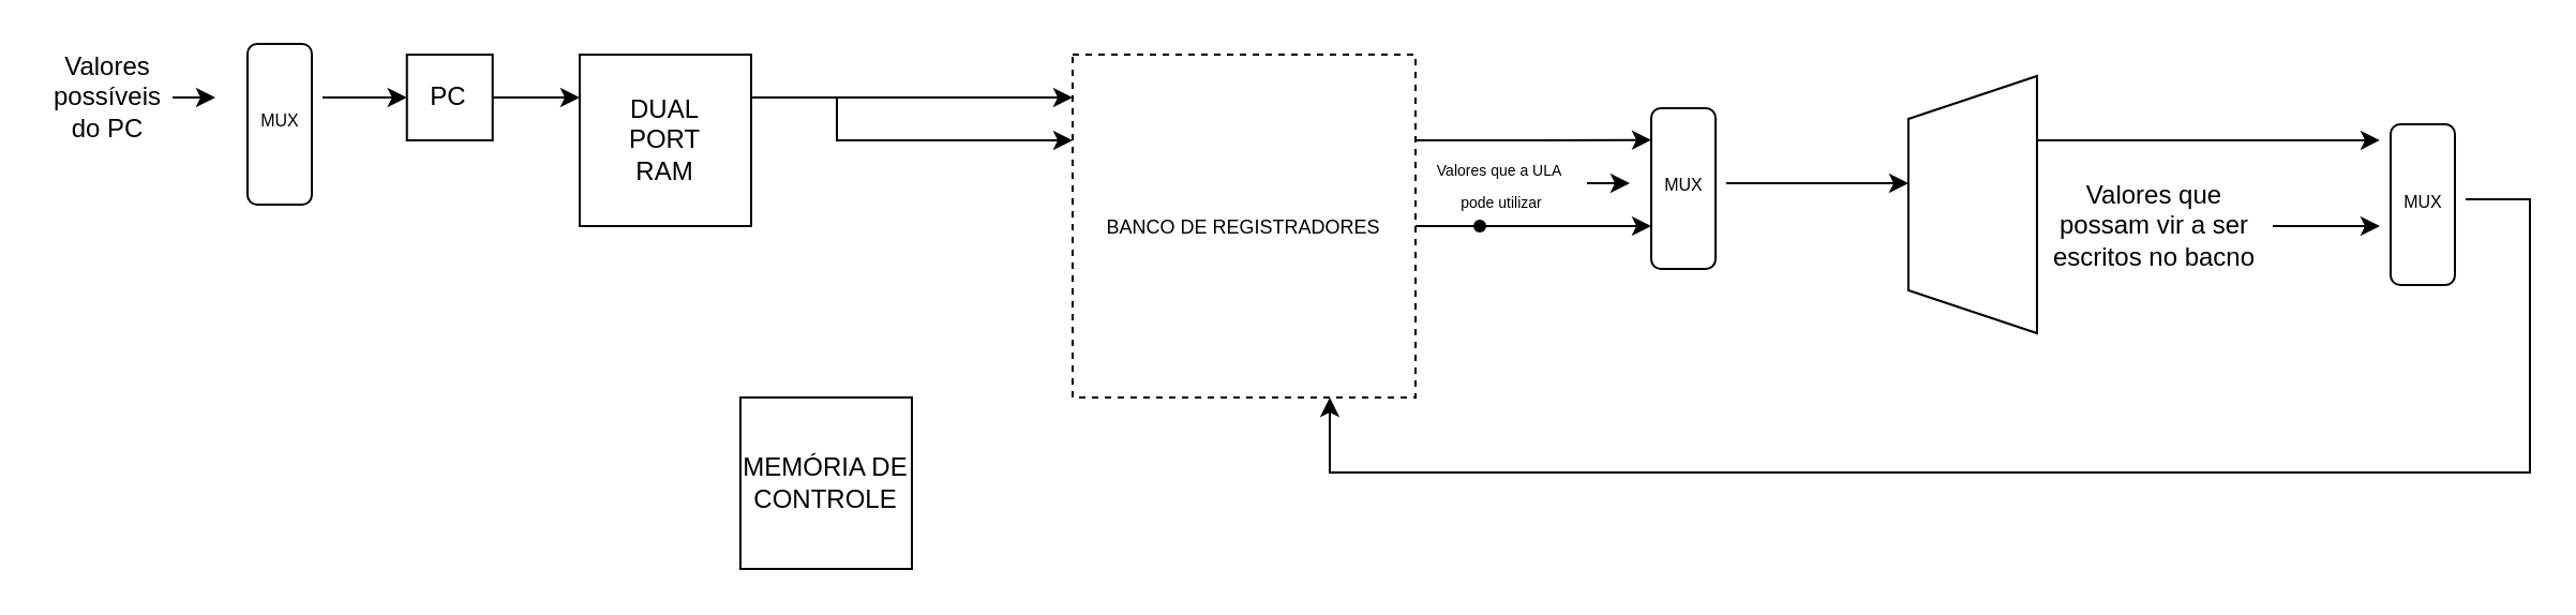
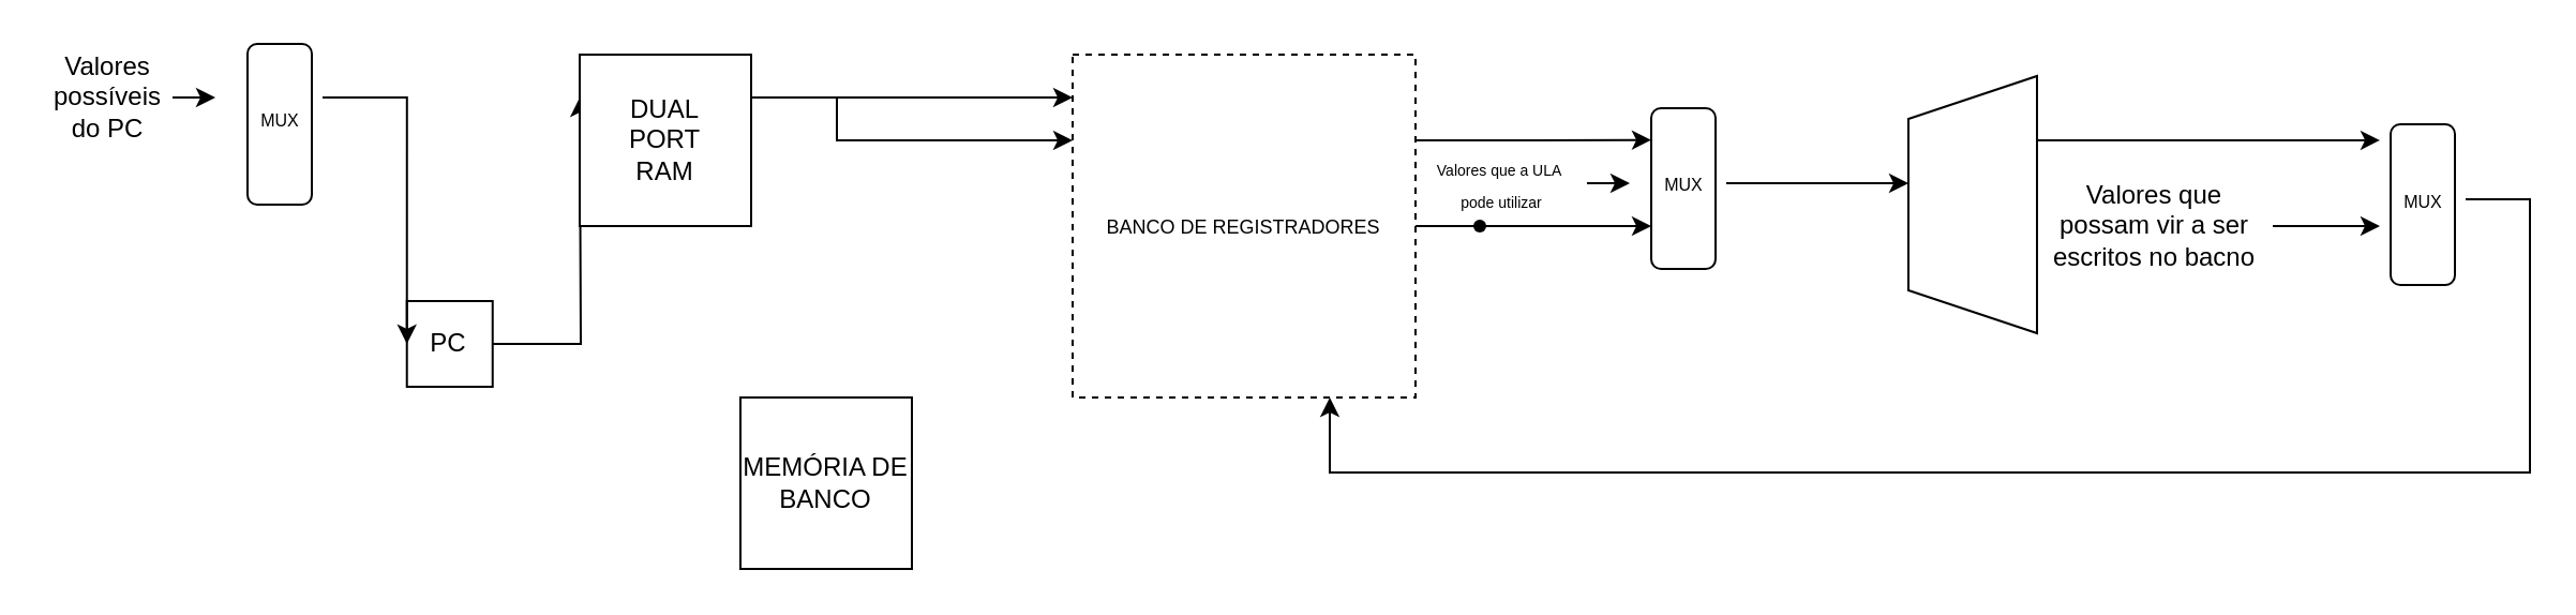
- <mxCell id="18" value="PC" style="whiteSpace=wrap;html=1;" parent="1" vertex="1"><mxGeometry x="189.37" y="25" width="40" height="40" as="geometry" /></mxCell>
+ <mxCell id="18" value="PC" style="whiteSpace=wrap;html=1;" parent="1" vertex="1"><mxGeometry x="189.37" y="140" width="40" height="40" as="geometry" /></mxCell>
- <mxCell id="25" value="MEMÓRIA DE CONTROLE" style="whiteSpace=wrap;html=1;" vertex="1" parent="1"><mxGeometry x="345" y="185" width="80" height="80" as="geometry" /></mxCell>
+ <mxCell id="25" value="MEMÓRIA DE BANCO" style="whiteSpace=wrap;html=1;" vertex="1" parent="1"><mxGeometry x="345" y="185" width="80" height="80" as="geometry" /></mxCell>
